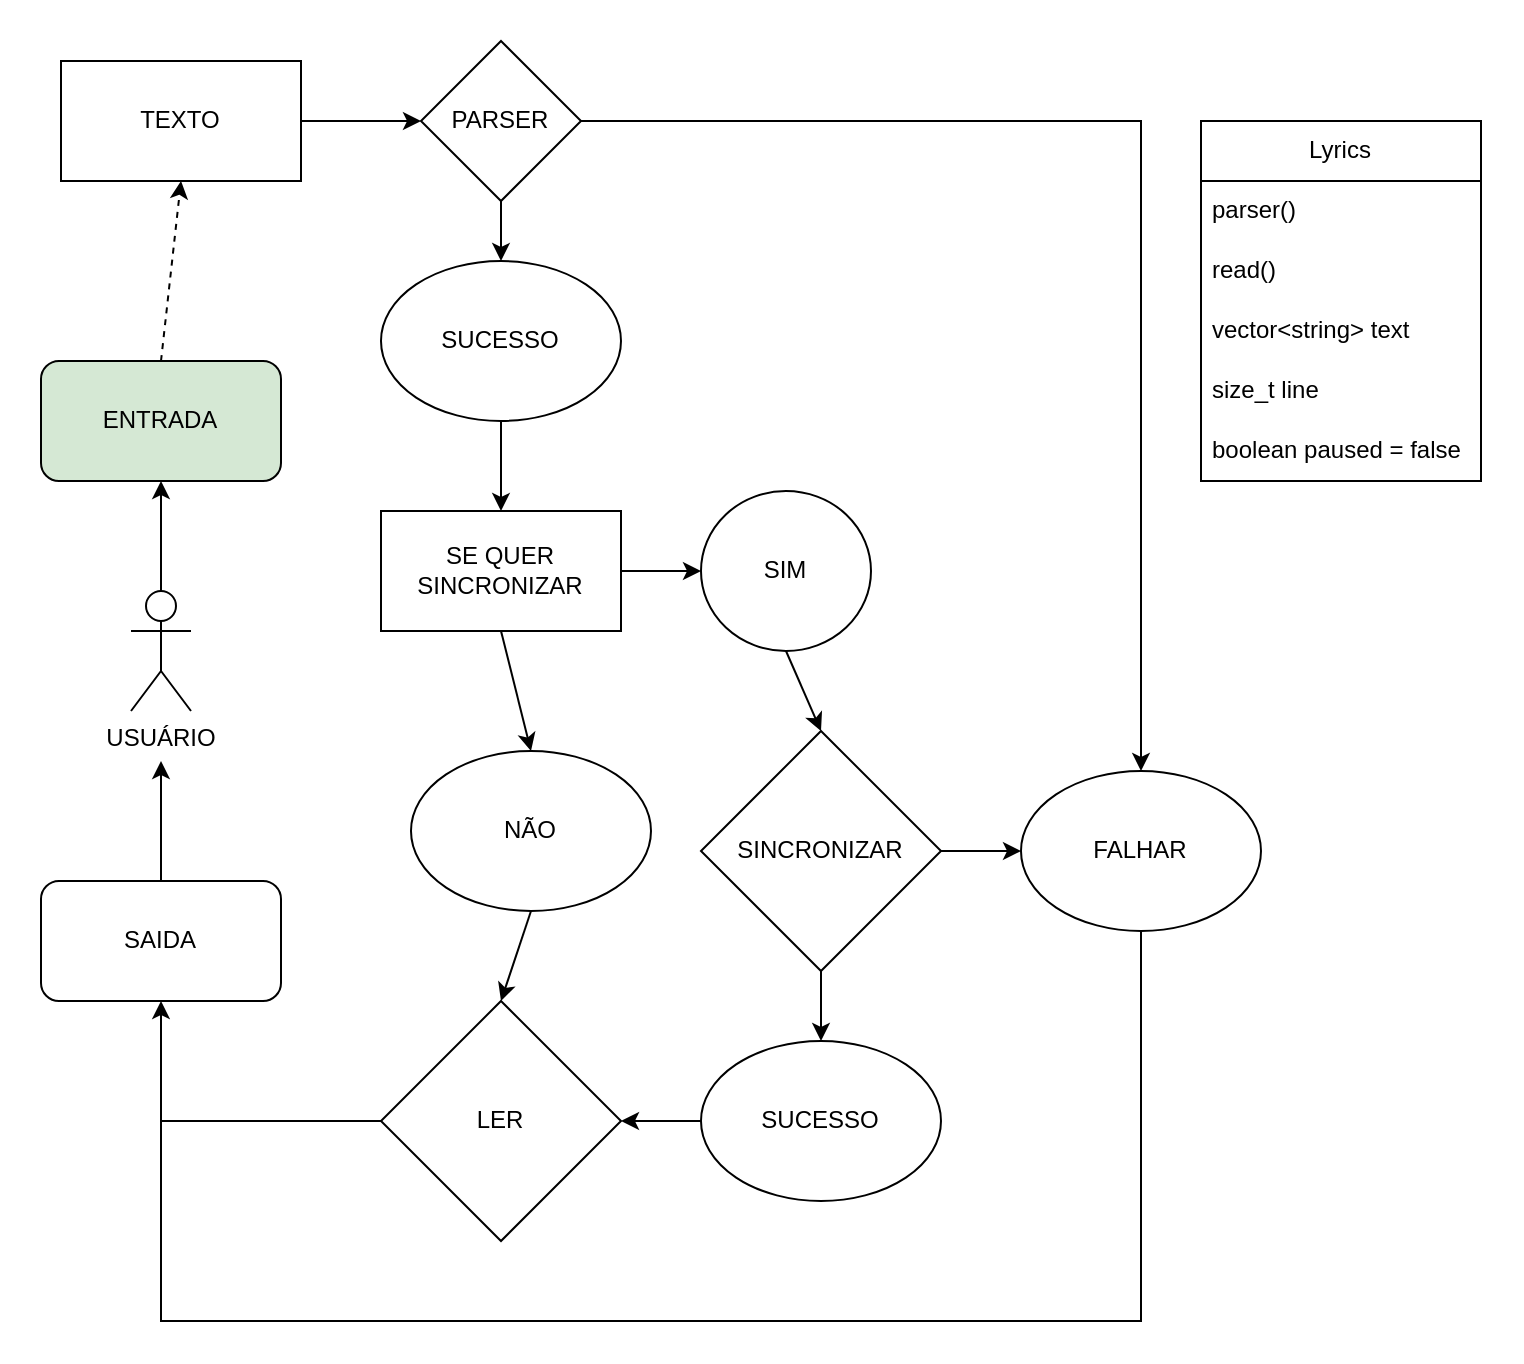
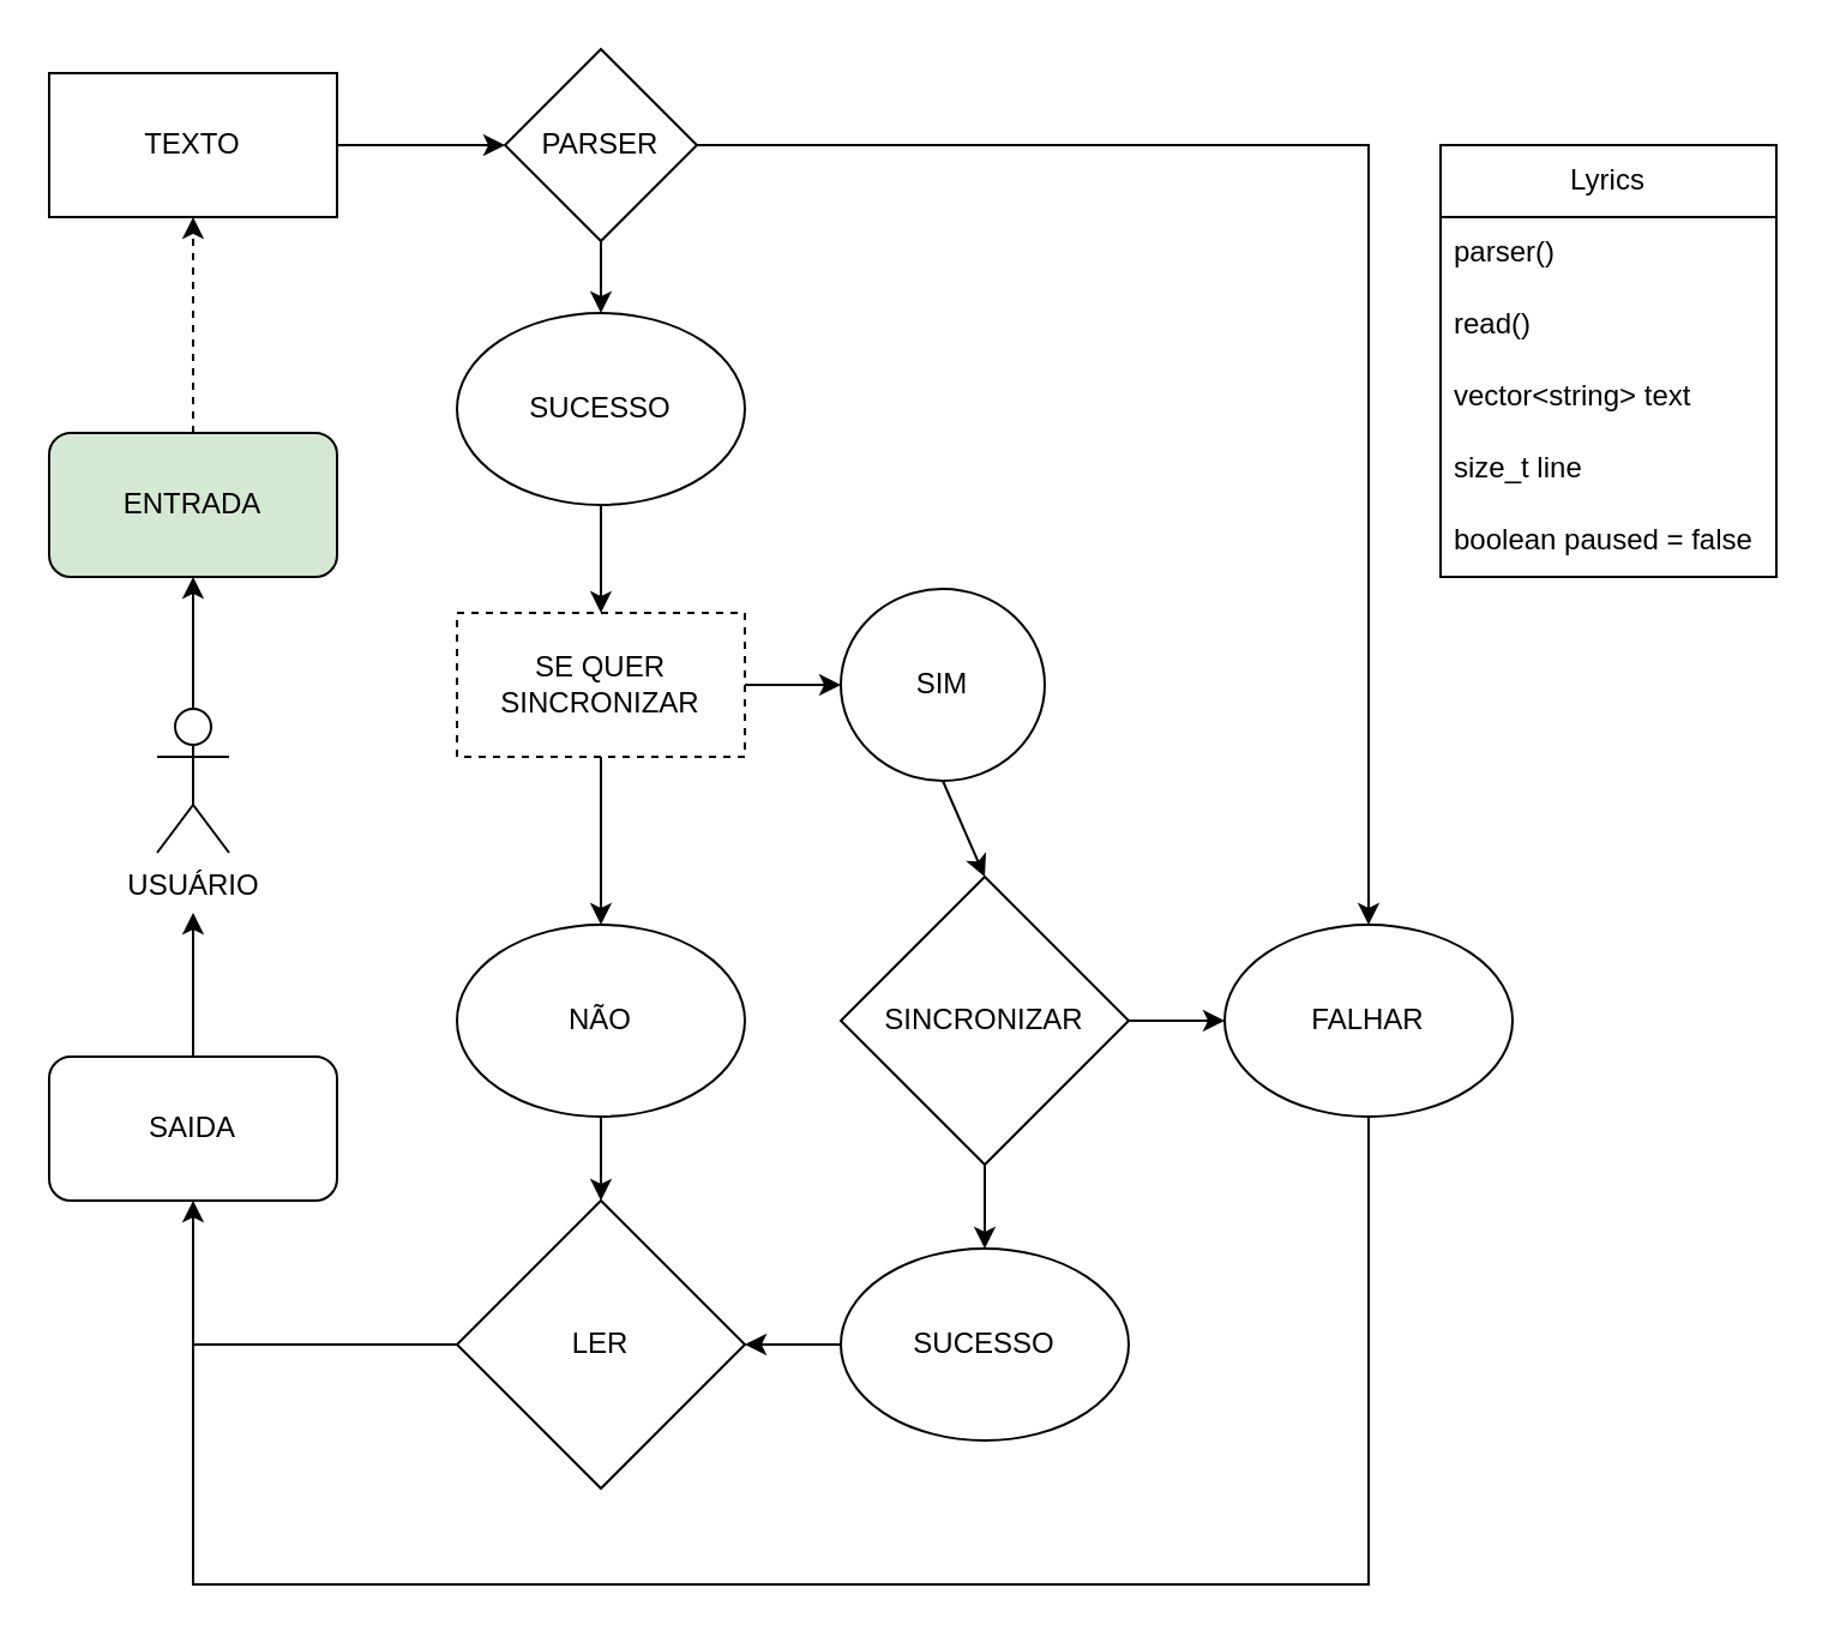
- <mxCell id="2" value="TEXTO" style="rounded=0;whiteSpace=wrap;html=1;" parent="1" vertex="1"><mxGeometry x="30" y="30" width="120" height="60" as="geometry" /></mxCell>
+ <mxCell id="2" value="TEXTO" style="rounded=0;whiteSpace=wrap;html=1;" parent="1" vertex="1"><mxGeometry x="20" y="30" width="120" height="60" as="geometry" /></mxCell>
- <mxCell id="5" value="SE QUER SINCRONIZAR" style="rounded=0;whiteSpace=wrap;html=1;" parent="1" vertex="1"><mxGeometry x="190" y="255" width="120" height="60" as="geometry" /></mxCell>
+ <mxCell id="5" value="SE QUER SINCRONIZAR" style="rounded=0;whiteSpace=wrap;html=1;dashed=1;" parent="1" vertex="1"><mxGeometry x="190" y="255" width="120" height="60" as="geometry" /></mxCell>
- <mxCell id="12" value="NÃO" style="ellipse;whiteSpace=wrap;html=1;" parent="1" vertex="1"><mxGeometry x="205" y="375" width="120" height="80" as="geometry" /></mxCell>
+ <mxCell id="12" value="NÃO" style="ellipse;whiteSpace=wrap;html=1;" parent="1" vertex="1"><mxGeometry x="190" y="385" width="120" height="80" as="geometry" /></mxCell>
